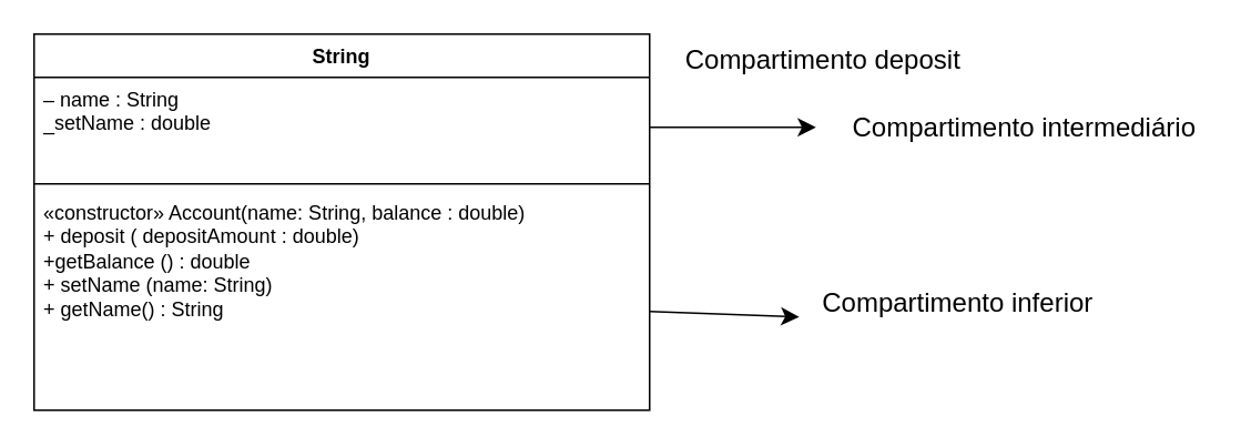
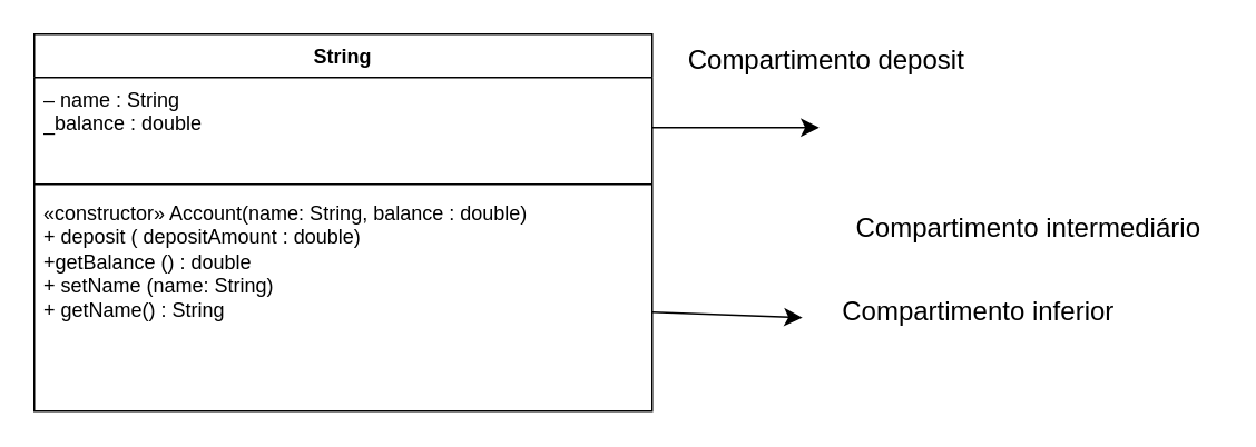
- <mxCell id="4" value="– name : String&lt;div&gt;_setName : double&lt;/div&gt;" style="text;strokeColor=none;fillColor=none;align=left;verticalAlign=top;spacingLeft=4;spacingRight=4;overflow=hidden;rotatable=0;points=[[0,0.5],[1,0.5]];portConstraint=eastwest;whiteSpace=wrap;html=1;" parent="2" vertex="1"><mxGeometry y="26" width="370" height="60" as="geometry" /></mxCell>
+ <mxCell id="4" value="– name : String&lt;div&gt;_balance : double&lt;/div&gt;" style="text;strokeColor=none;fillColor=none;align=left;verticalAlign=top;spacingLeft=4;spacingRight=4;overflow=hidden;rotatable=0;points=[[0,0.5],[1,0.5]];portConstraint=eastwest;whiteSpace=wrap;html=1;" parent="2" vertex="1"><mxGeometry y="26" width="370" height="60" as="geometry" /></mxCell>
- <mxCell id="9" value="Compartimento intermediário" style="text;html=1;align=center;verticalAlign=middle;resizable=0;points=[];autosize=1;strokeColor=none;fillColor=none;fontSize=16;" vertex="1" parent="1"><mxGeometry x="500" y="61" width="230" height="30" as="geometry" /></mxCell>
+ <mxCell id="9" value="Compartimento intermediário" style="text;html=1;align=center;verticalAlign=middle;resizable=0;points=[];autosize=1;strokeColor=none;fillColor=none;fontSize=16;" vertex="1" parent="1"><mxGeometry x="500" y="121" width="230" height="30" as="geometry" /></mxCell>
- <mxCell id="8" value="Compartimento inferior" style="text;html=1;align=center;verticalAlign=middle;resizable=0;points=[];autosize=1;strokeColor=none;fillColor=none;fontSize=16;" vertex="1" parent="1"><mxGeometry x="480" y="166" width="190" height="30" as="geometry" /></mxCell>
+ <mxCell id="8" value="Compartimento inferior" style="text;html=1;align=center;verticalAlign=middle;resizable=0;points=[];autosize=1;strokeColor=none;fillColor=none;fontSize=16;" vertex="1" parent="1"><mxGeometry x="490" y="171" width="190" height="30" as="geometry" /></mxCell>
